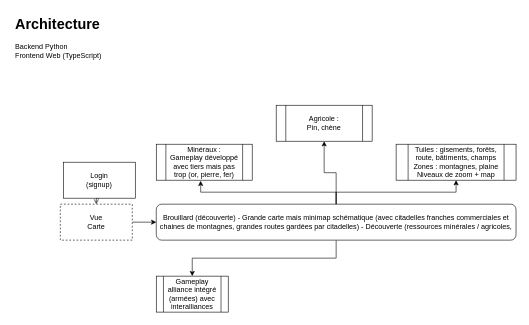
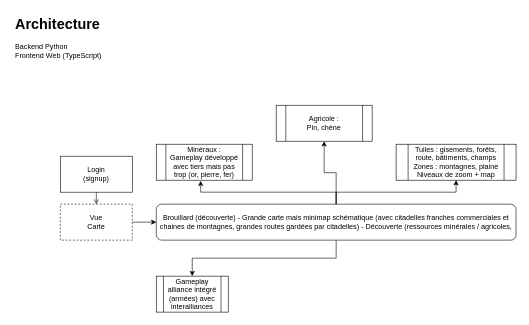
- <mxCell id="4" value="&lt;div&gt;Login&lt;/div&gt;&lt;div&gt;(signup)&lt;br&gt;&lt;/div&gt;" style="rounded=0;whiteSpace=wrap;html=1;" vertex="1" parent="1"><mxGeometry x="105" y="270" width="120" height="60" as="geometry" /></mxCell>
+ <mxCell id="4" value="&lt;div&gt;Login&lt;/div&gt;&lt;div&gt;(signup)&lt;br&gt;&lt;/div&gt;" style="rounded=0;whiteSpace=wrap;html=1;" vertex="1" parent="1"><mxGeometry x="100" y="260" width="120" height="60" as="geometry" /></mxCell>
